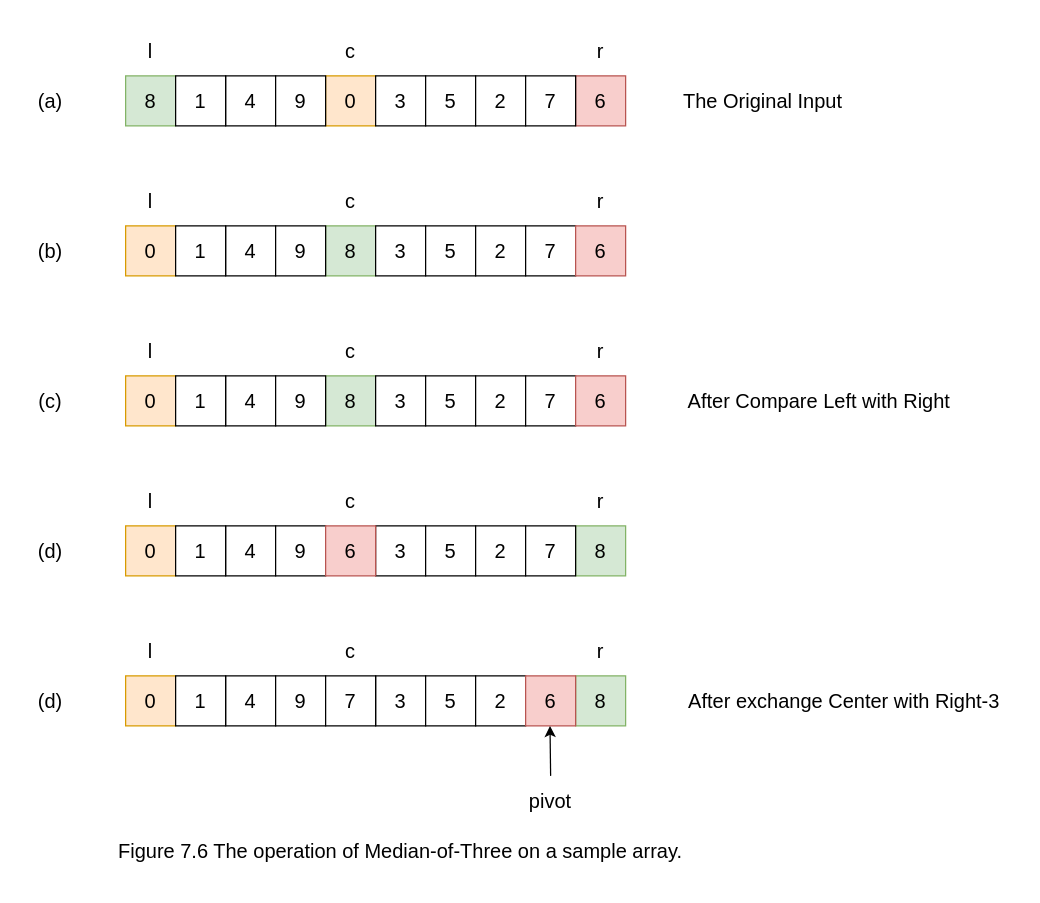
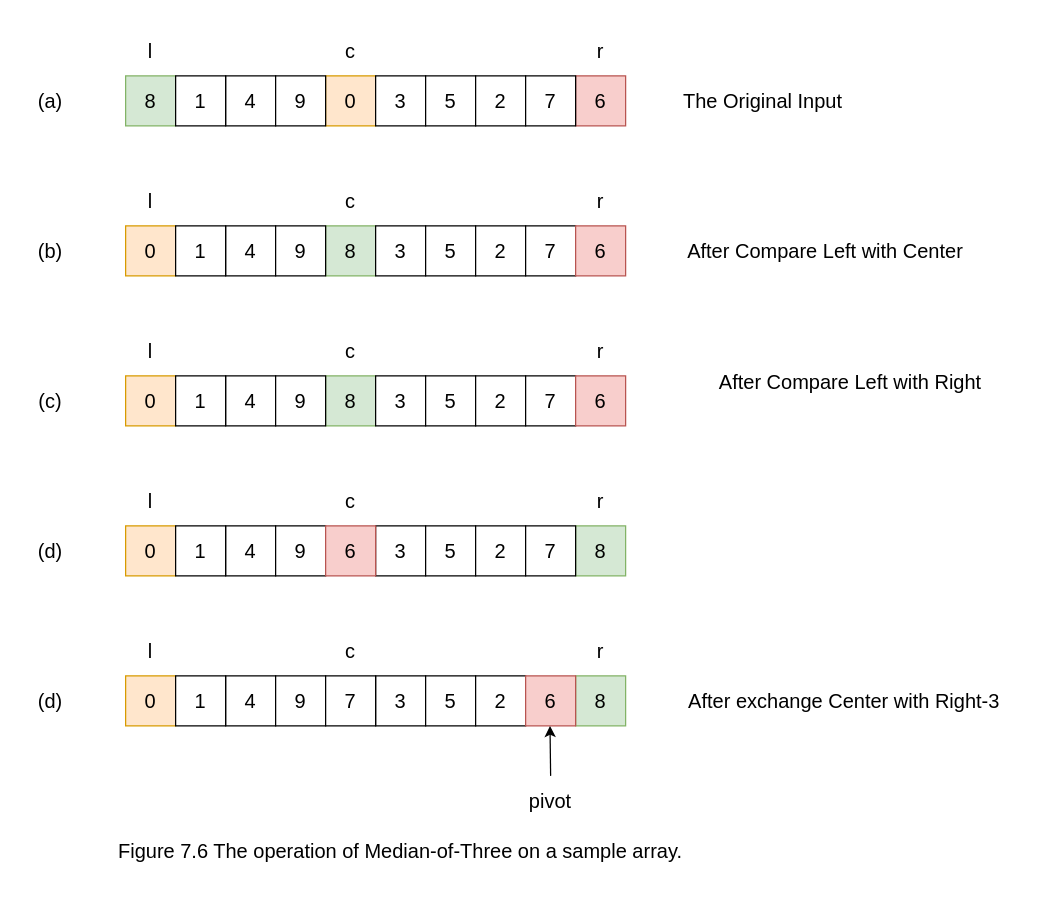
+ <mxCell id="30" value="&lt;font style=&quot;font-size: 16px;&quot;&gt;After&amp;nbsp;Compare Left with Center&lt;/font&gt;" style="text;html=1;strokeColor=none;fillColor=none;align=center;verticalAlign=middle;whiteSpace=wrap;rounded=0;" vertex="1" parent="1"><mxGeometry x="540" y="180" width="240" height="40" as="geometry" /></mxCell>
- <mxCell id="44" value="&lt;font style=&quot;font-size: 16px;&quot;&gt;After&amp;nbsp;Compare Left with Right&lt;/font&gt;" style="text;html=1;strokeColor=none;fillColor=none;align=center;verticalAlign=middle;whiteSpace=wrap;rounded=0;" vertex="1" parent="1"><mxGeometry x="540" y="300" width="230" height="40" as="geometry" /></mxCell>
+ <mxCell id="44" value="&lt;font style=&quot;font-size: 16px;&quot;&gt;After&amp;nbsp;Compare Left with Right&lt;/font&gt;" style="text;html=1;strokeColor=none;fillColor=none;align=center;verticalAlign=middle;whiteSpace=wrap;rounded=0;" vertex="1" parent="1"><mxGeometry x="565" y="285" width="230" height="40" as="geometry" /></mxCell>
